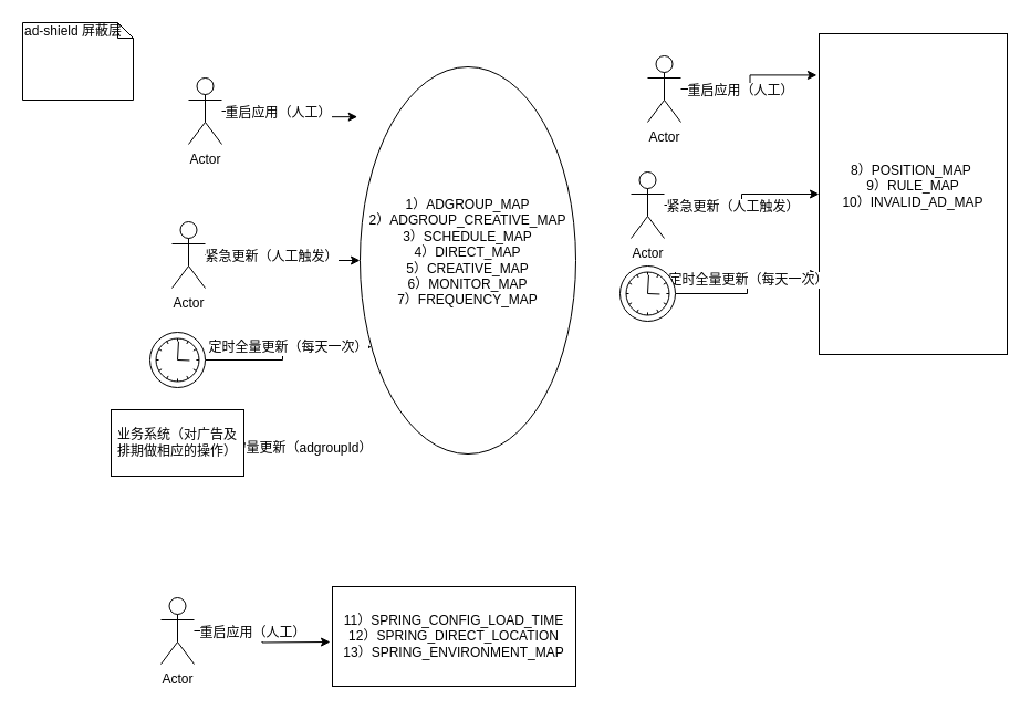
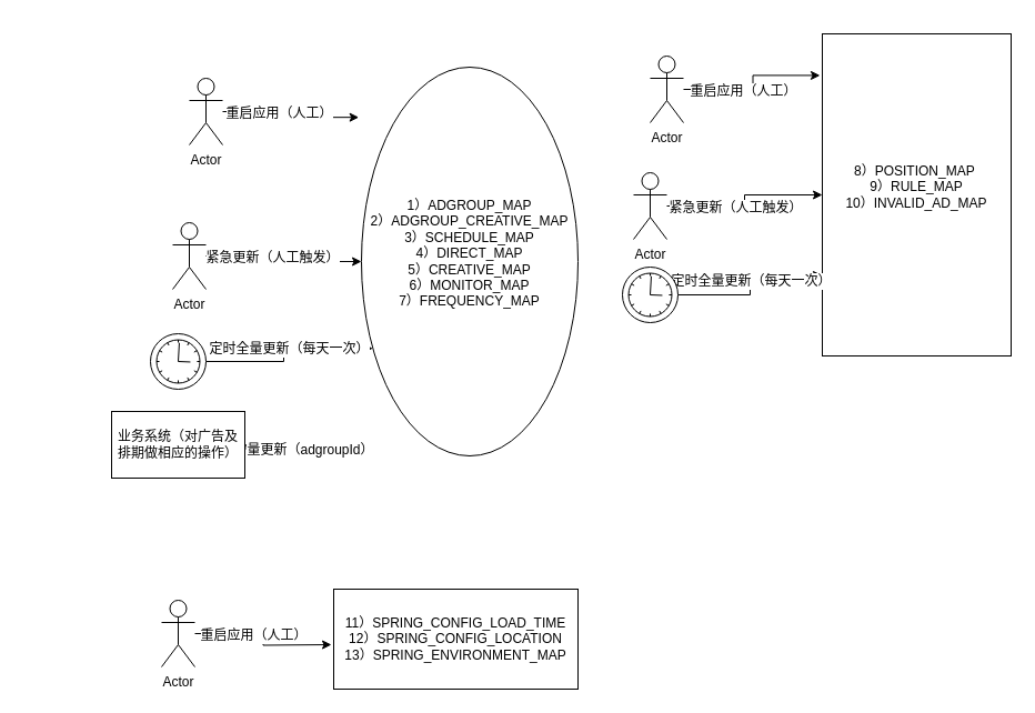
- <mxCell id="15" value="ad-shield 屏蔽层" style="shape=note;whiteSpace=wrap;html=1;size=14;verticalAlign=top;align=left;spacingTop=-6;" parent="1" vertex="1"><mxGeometry width="100" height="70" as="geometry" x="20" y="20" /></mxCell>
- <mxCell id="26" value="&lt;div&gt;11）SPRING_CONFIG_LOAD_TIME&lt;/div&gt;&lt;div&gt;12）SPRING_DIRECT_LOCATION&lt;/div&gt;&lt;div&gt;13）SPRING_ENVIRONMENT_MAP&lt;/div&gt;" style="rounded=0;whiteSpace=wrap;html=1;" parent="1" vertex="1"><mxGeometry x="300" y="530" width="220" height="90" as="geometry" /></mxCell>
+ <mxCell id="26" value="&lt;div&gt;11）SPRING_CONFIG_LOAD_TIME&lt;/div&gt;&lt;div&gt;12）SPRING_CONFIG_LOCATION&lt;/div&gt;&lt;div&gt;13）SPRING_ENVIRONMENT_MAP&lt;/div&gt;" style="rounded=0;whiteSpace=wrap;html=1;" parent="1" vertex="1"><mxGeometry x="300" y="530" width="220" height="90" as="geometry" /></mxCell>
